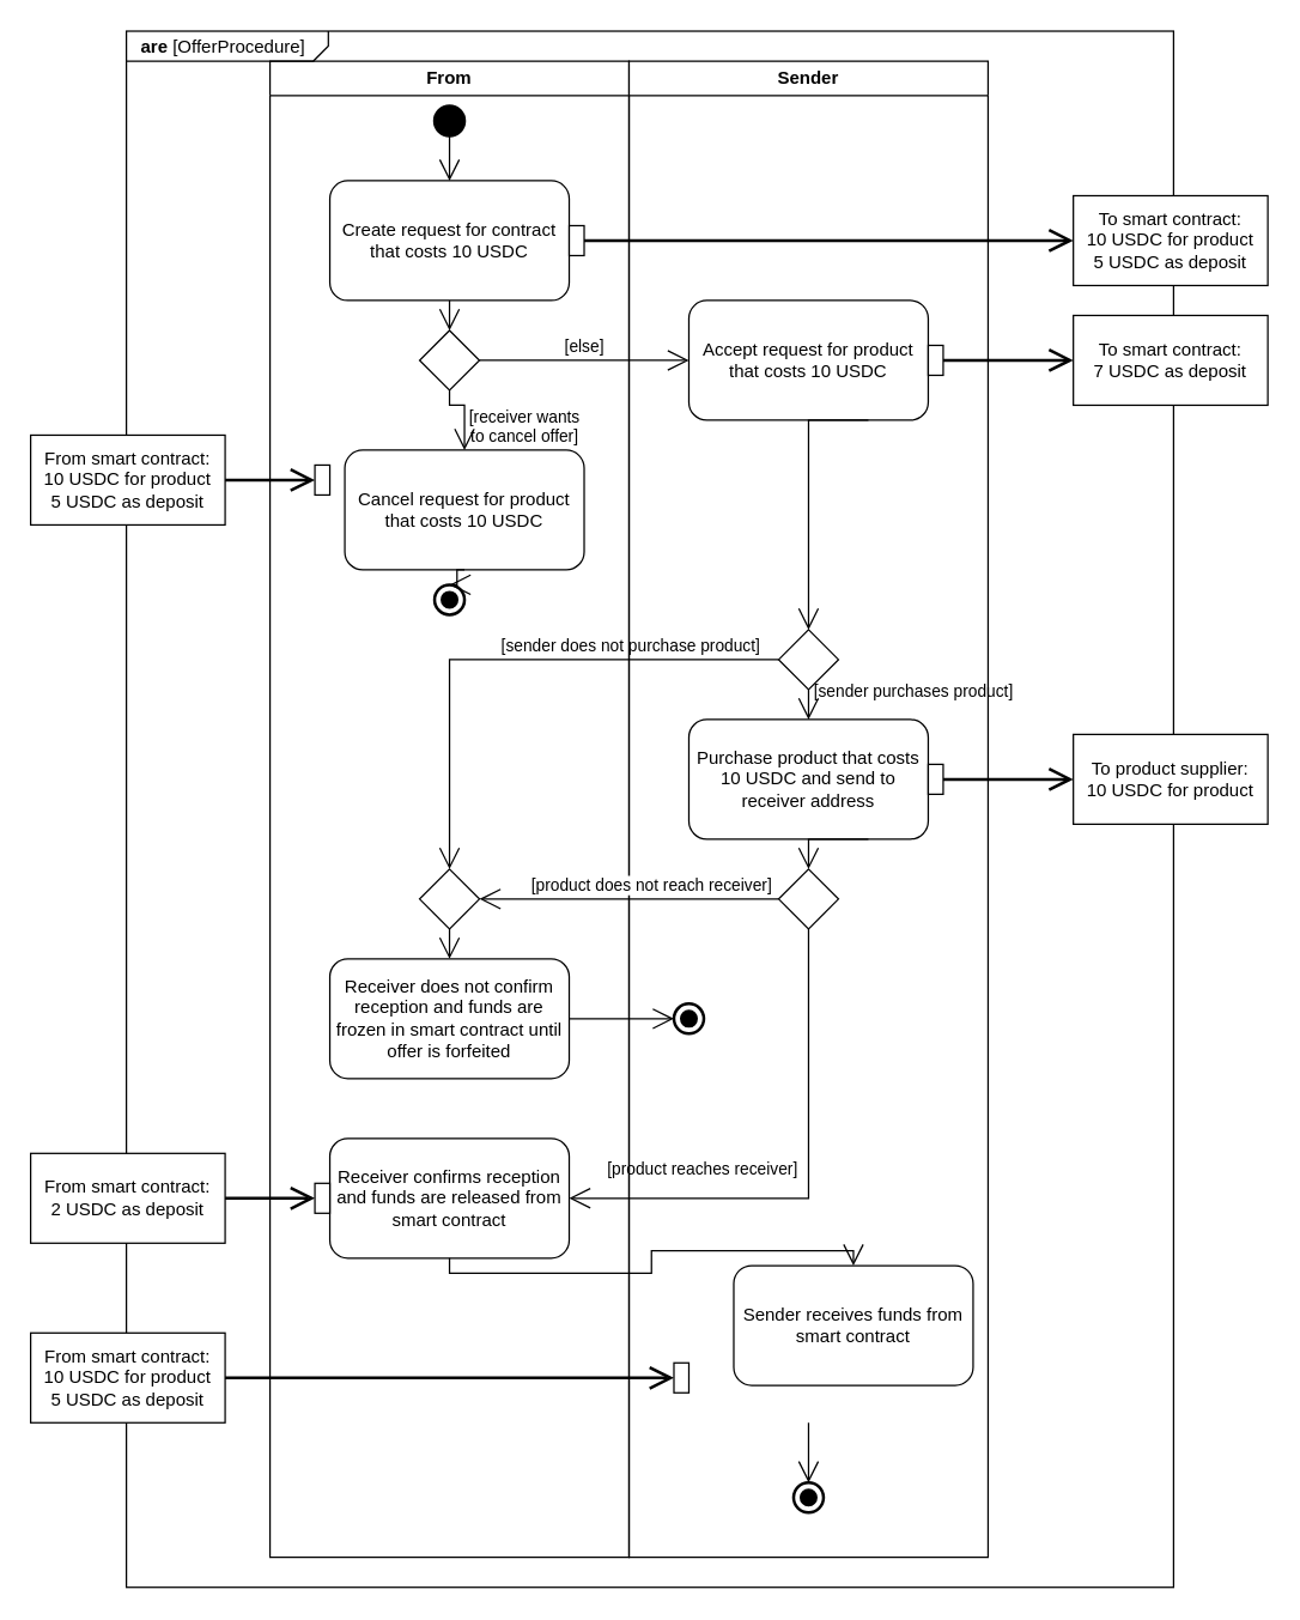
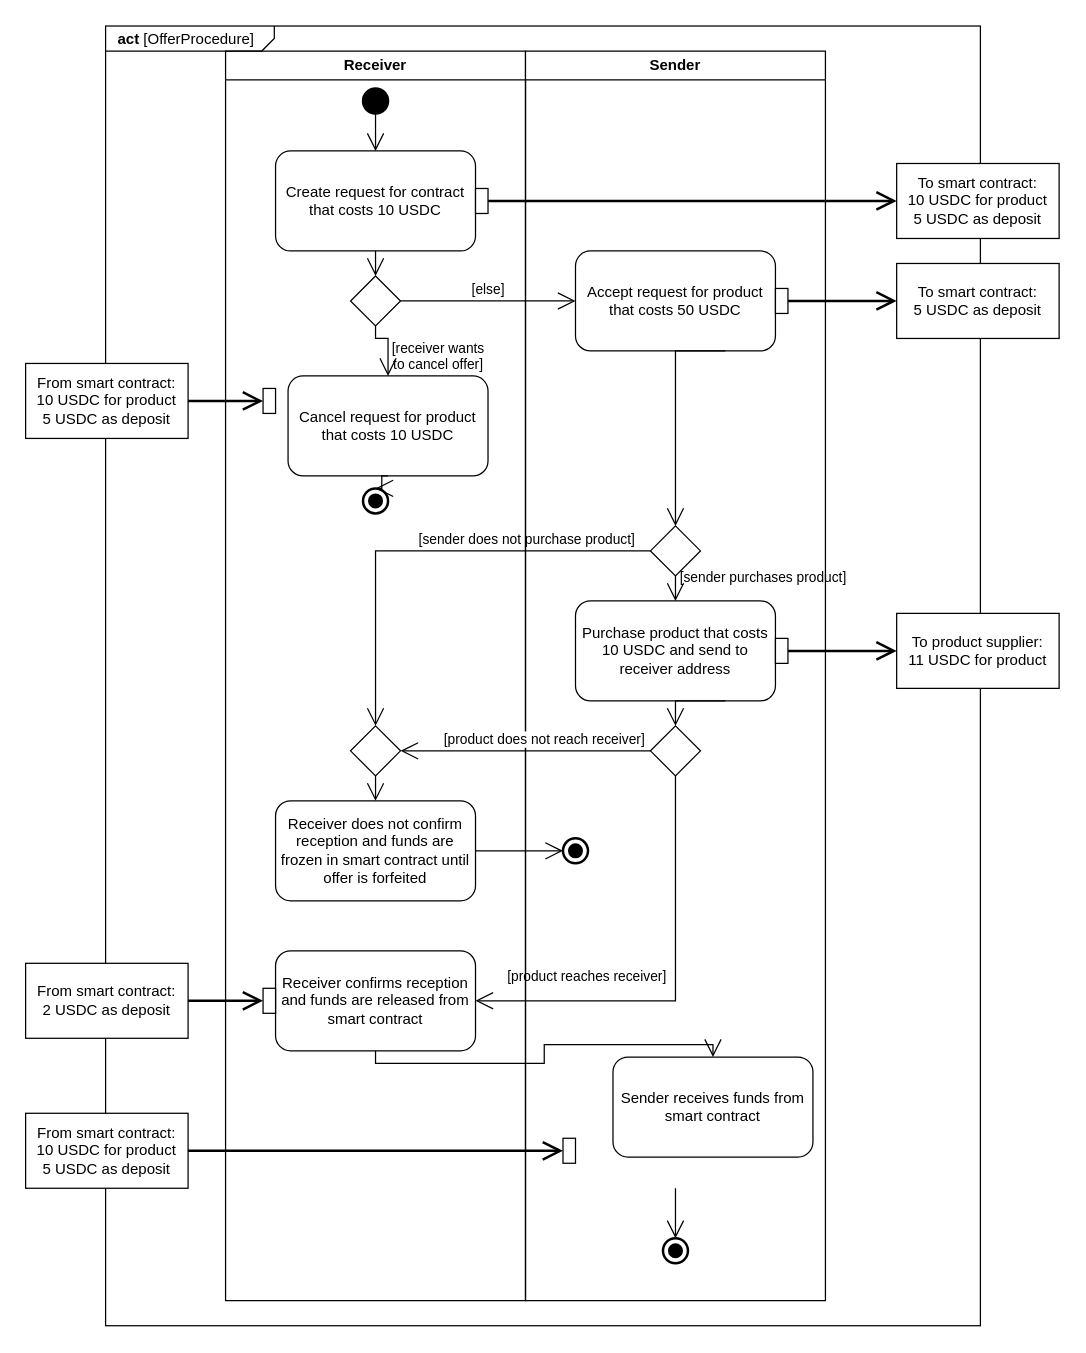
- <mxCell id="3" value="&lt;p style=&quot;margin:0px;margin-top:4px;margin-left:10px;text-align:left;&quot;&gt;&lt;b&gt;are&lt;/b&gt;   [OfferProcedure]&lt;/p&gt;" style="html=1;shape=mxgraph.sysml.package;align=left;spacingLeft=5;verticalAlign=top;spacingTop=-3;labelX=135;html=1;overflow=fill;fillColor=none;" vertex="1" parent="2"><mxGeometry x="-96" y="-20" width="700" height="1040" as="geometry" /></mxCell>
+ <mxCell id="3" value="&lt;p style=&quot;margin:0px;margin-top:4px;margin-left:10px;text-align:left;&quot;&gt;&lt;b&gt;act&lt;/b&gt;   [OfferProcedure]&lt;/p&gt;" style="html=1;shape=mxgraph.sysml.package;align=left;spacingLeft=5;verticalAlign=top;spacingTop=-3;labelX=135;html=1;overflow=fill;fillColor=none;" vertex="1" parent="2"><mxGeometry x="-96" y="-20" width="700" height="1040" as="geometry" /></mxCell>
- <mxCell id="2" value="From" style="swimlane;whiteSpace=wrap;html=1;" vertex="1" parent="1"><mxGeometry x="180" y="40" width="240" height="1000" as="geometry" /></mxCell>
+ <mxCell id="2" value="Receiver" style="swimlane;whiteSpace=wrap;html=1;" vertex="1" parent="1"><mxGeometry x="180" y="40" width="240" height="1000" as="geometry" /></mxCell>
- <mxCell id="27" value="Accept request for product that costs 10 USDC" style="shape=rect;html=1;rounded=1;whiteSpace=wrap;align=center;" vertex="1" parent="1"><mxGeometry x="460" y="200" width="160" height="80" as="geometry" /></mxCell>
+ <mxCell id="27" value="Accept request for product that costs 50 USDC" style="shape=rect;html=1;rounded=1;whiteSpace=wrap;align=center;" vertex="1" parent="1"><mxGeometry x="460" y="200" width="160" height="80" as="geometry" /></mxCell>
- <mxCell id="29" value="To smart contract:&lt;div&gt;7 USDC as deposit&lt;br&gt;&lt;/div&gt;" style="shape=rect;html=1;whiteSpace=wrap;align=center;" vertex="1" parent="1"><mxGeometry x="717" y="210" width="130" height="60" as="geometry" /></mxCell>
+ <mxCell id="29" value="To smart contract:&lt;div&gt;5 USDC as deposit&lt;br&gt;&lt;/div&gt;" style="shape=rect;html=1;whiteSpace=wrap;align=center;" vertex="1" parent="1"><mxGeometry x="717" y="210" width="130" height="60" as="geometry" /></mxCell>
- <mxCell id="36" value="To product supplier:&lt;div&gt;10 USDC for product&lt;br&gt;&lt;/div&gt;" style="shape=rect;html=1;whiteSpace=wrap;align=center;" vertex="1" parent="1"><mxGeometry x="717" y="490" width="130" height="60" as="geometry" /></mxCell>
+ <mxCell id="36" value="To product supplier:&lt;div&gt;11 USDC for product&lt;br&gt;&lt;/div&gt;" style="shape=rect;html=1;whiteSpace=wrap;align=center;" vertex="1" parent="1"><mxGeometry x="717" y="490" width="130" height="60" as="geometry" /></mxCell>
